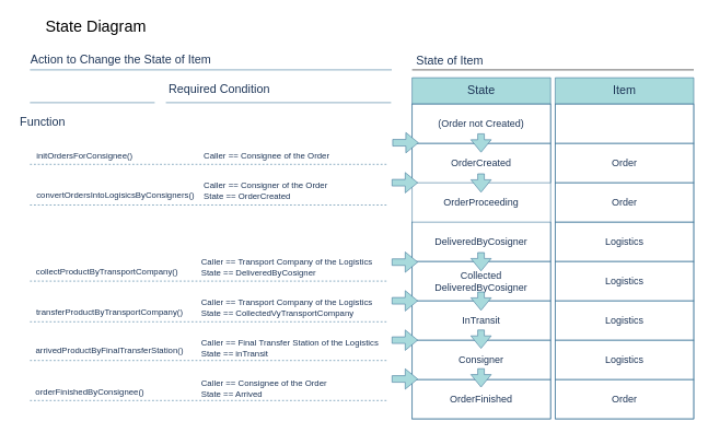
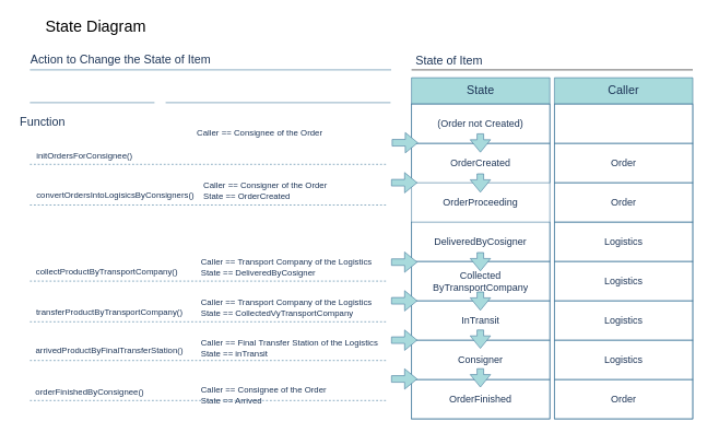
- <mxCell id="6" value="&lt;font style=&quot;font-size: 18px;&quot;&gt;Required Condition&lt;/font&gt;" style="text;html=1;align=center;verticalAlign=middle;resizable=0;points=[];autosize=1;strokeColor=none;fillColor=none;fontColor=#1D3557;" vertex="1" parent="1"><mxGeometry x="247" y="118" width="172" height="34" as="geometry" /></mxCell>
- <mxCell id="27" value="&lt;font style=&quot;font-size: 18px;&quot;&gt;Item&lt;/font&gt;" style="swimlane;fontStyle=0;childLayout=stackLayout;horizontal=1;startSize=40;horizontalStack=0;resizeParent=1;resizeParentMax=0;resizeLast=0;collapsible=1;marginBottom=0;whiteSpace=wrap;html=1;strokeColor=#457B9D;fontColor=#1D3557;fillColor=#A8DADC;" vertex="1" parent="1"><mxGeometry x="845" y="118" width="211" height="520" as="geometry" /></mxCell>
+ <mxCell id="27" value="&lt;font style=&quot;font-size: 18px;&quot;&gt;Caller&lt;/font&gt;" style="swimlane;fontStyle=0;childLayout=stackLayout;horizontal=1;startSize=40;horizontalStack=0;resizeParent=1;resizeParentMax=0;resizeLast=0;collapsible=1;marginBottom=0;whiteSpace=wrap;html=1;strokeColor=#457B9D;fontColor=#1D3557;fillColor=#A8DADC;" vertex="1" parent="1"><mxGeometry x="845" y="118" width="211" height="520" as="geometry" /></mxCell>
- <mxCell id="53" value="&lt;font style=&quot;font-size: 13px;&quot;&gt;Caller == Consignee of the Order&lt;/font&gt;" style="text;html=1;align=left;verticalAlign=middle;resizable=0;points=[];autosize=1;strokeColor=none;fillColor=none;fontColor=#1D3557;" vertex="1" parent="1"><mxGeometry x="308" y="223" width="210" height="28" as="geometry" /></mxCell>
+ <mxCell id="53" value="&lt;font style=&quot;font-size: 13px;&quot;&gt;Caller == Consignee of the Order&lt;/font&gt;" style="text;html=1;align=left;verticalAlign=middle;resizable=0;points=[];autosize=1;strokeColor=none;fillColor=none;fontColor=#1D3557;" vertex="1" parent="1"><mxGeometry x="298" y="188" width="210" height="28" as="geometry" /></mxCell>
- <mxCell id="17" value="&lt;font style=&quot;font-size: 15px;&quot;&gt;Collected&lt;br&gt;DeliveredByCosigner&lt;/font&gt;" style="text;strokeColor=#457B9D;fillColor=none;align=center;verticalAlign=middle;spacingLeft=4;spacingRight=4;overflow=hidden;points=[[0,0.5],[1,0.5]];portConstraint=eastwest;rotatable=0;whiteSpace=wrap;html=1;fontColor=#1D3557;" vertex="1" parent="11"><mxGeometry y="280" width="211" height="60" as="geometry" /></mxCell>
+ <mxCell id="17" value="&lt;font style=&quot;font-size: 15px;&quot;&gt;Collected&lt;br&gt;ByTransportCompany&lt;/font&gt;" style="text;strokeColor=#457B9D;fillColor=none;align=center;verticalAlign=middle;spacingLeft=4;spacingRight=4;overflow=hidden;points=[[0,0.5],[1,0.5]];portConstraint=eastwest;rotatable=0;whiteSpace=wrap;html=1;fontColor=#1D3557;" vertex="1" parent="11"><mxGeometry y="280" width="211" height="60" as="geometry" /></mxCell>
- <mxCell id="58" value="&lt;font style=&quot;font-size: 13px;&quot;&gt;Caller == Consignee of the Order&lt;br&gt;State == Arrived&lt;/font&gt;" style="text;html=1;align=left;verticalAlign=middle;resizable=0;points=[];autosize=1;strokeColor=none;fillColor=none;fontColor=#1D3557;" vertex="1" parent="1"><mxGeometry x="303.5" y="570" width="210" height="43" as="geometry" /></mxCell>
+ <mxCell id="58" value="&lt;font style=&quot;font-size: 13px;&quot;&gt;Caller == Consignee of the Order&lt;br&gt;State == Arrived&lt;/font&gt;" style="text;html=1;align=left;verticalAlign=middle;resizable=0;points=[];autosize=1;strokeColor=none;fillColor=none;fontColor=#1D3557;" vertex="1" parent="1"><mxGeometry x="303.5" y="580" width="210" height="43" as="geometry" /></mxCell>
